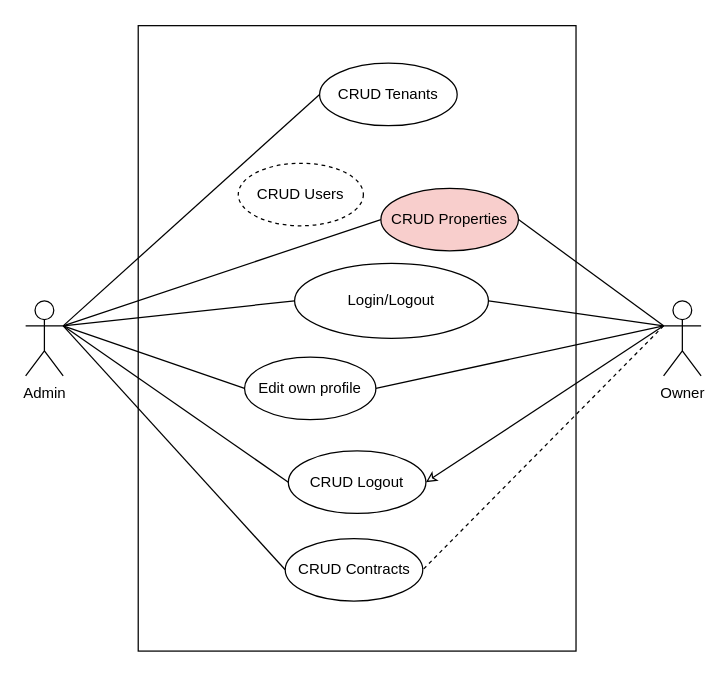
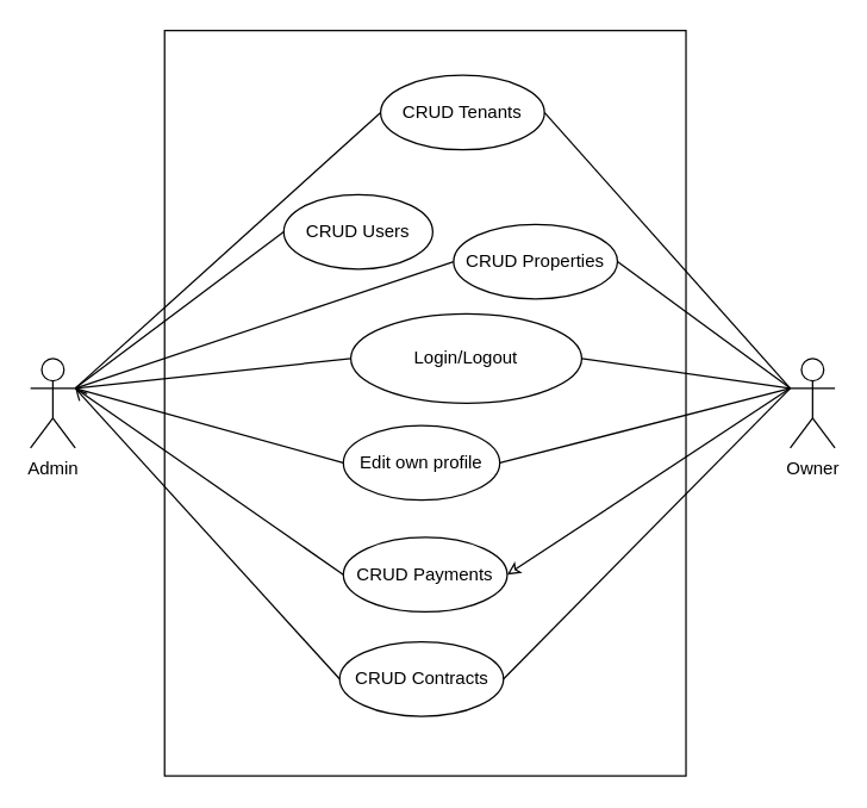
- <mxCell id="9" value="CRUD Users" style="ellipse;whiteSpace=wrap;html=1;dashed=1;" parent="1" vertex="1"><mxGeometry x="190" y="130" width="100" height="50" as="geometry" /></mxCell>
+ <mxCell id="9" value="CRUD Users" style="ellipse;whiteSpace=wrap;html=1;" parent="1" vertex="1"><mxGeometry x="190" y="130" width="100" height="50" as="geometry" /></mxCell>
+ <mxCell id="12" style="rounded=0;orthogonalLoop=1;jettySize=auto;html=1;entryX=1;entryY=0.5;entryDx=0;entryDy=0;endArrow=none;endFill=0;exitX=0;exitY=0.333;exitDx=0;exitDy=0;exitPerimeter=0;" parent="1" source="4" target="7" edge="1"><mxGeometry relative="1" as="geometry"><mxPoint x="680" y="260" as="sourcePoint" /><mxPoint x="354" y="0" as="targetPoint" /></mxGeometry></mxCell>
- <mxCell id="10" value="CRUD Properties" style="ellipse;whiteSpace=wrap;html=1;fillColor=#f8cecc;" parent="1" vertex="1"><mxGeometry x="304" y="150" width="110" height="50" as="geometry" /></mxCell>
+ <mxCell id="10" value="CRUD Properties" style="ellipse;whiteSpace=wrap;html=1;" parent="1" vertex="1"><mxGeometry x="304" y="150" width="110" height="50" as="geometry" /></mxCell>
+ <mxCell id="19" style="rounded=0;orthogonalLoop=1;jettySize=auto;html=1;entryX=1;entryY=0.333;entryDx=0;entryDy=0;endArrow=none;endFill=0;exitX=0;exitY=0.5;exitDx=0;exitDy=0;entryPerimeter=0;" edge="1" parent="1" source="9" target="3"><mxGeometry relative="1" as="geometry"><mxPoint x="238" y="-5" as="sourcePoint" /><mxPoint x="-50" y="260" as="targetPoint" /></mxGeometry></mxCell>
- <mxCell id="24" style="rounded=0;orthogonalLoop=1;jettySize=auto;html=1;entryX=1;entryY=0.333;entryDx=0;entryDy=0;endArrow=none;endFill=0;exitX=0;exitY=0.5;exitDx=0;exitDy=0;entryPerimeter=0;" edge="1" parent="1" source="8" target="3"><mxGeometry relative="1" as="geometry"><mxPoint x="283" y="115" as="sourcePoint" /><mxPoint x="0" y="310" as="targetPoint" /></mxGeometry></mxCell>
+ <mxCell id="24" style="rounded=0;orthogonalLoop=1;jettySize=auto;html=1;entryX=1;entryY=0.333;entryDx=0;entryDy=0;endArrow=open;endFill=0;exitX=0;exitY=0.5;exitDx=0;exitDy=0;entryPerimeter=0;" edge="1" parent="1" source="8" target="3"><mxGeometry relative="1" as="geometry"><mxPoint x="283" y="115" as="sourcePoint" /><mxPoint x="0" y="310" as="targetPoint" /></mxGeometry></mxCell>
- <mxCell id="6" value="Edit own profile" style="ellipse;whiteSpace=wrap;html=1;" parent="1" vertex="1"><mxGeometry x="195" y="285" width="105" height="50" as="geometry" /></mxCell>
+ <mxCell id="6" value="Edit own profile" style="ellipse;whiteSpace=wrap;html=1;" parent="1" vertex="1"><mxGeometry x="230" y="285" width="105" height="50" as="geometry" /></mxCell>
- <mxCell id="17" style="rounded=0;orthogonalLoop=1;jettySize=auto;html=1;entryX=1;entryY=0.5;entryDx=0;entryDy=0;endArrow=none;endFill=0;exitX=0;exitY=0.333;exitDx=0;exitDy=0;exitPerimeter=0;dashed=1;" edge="1" parent="1" source="4" target="8"><mxGeometry relative="1" as="geometry"><mxPoint x="690" y="270" as="sourcePoint" /><mxPoint x="355" y="330" as="targetPoint" /></mxGeometry></mxCell>
+ <mxCell id="17" style="rounded=0;orthogonalLoop=1;jettySize=auto;html=1;entryX=1;entryY=0.5;entryDx=0;entryDy=0;endArrow=none;endFill=0;exitX=0;exitY=0.333;exitDx=0;exitDy=0;exitPerimeter=0;" edge="1" parent="1" source="4" target="8"><mxGeometry relative="1" as="geometry"><mxPoint x="690" y="270" as="sourcePoint" /><mxPoint x="355" y="330" as="targetPoint" /></mxGeometry></mxCell>
- <mxCell id="11" value="CRUD Logout" style="ellipse;whiteSpace=wrap;html=1;" parent="1" vertex="1"><mxGeometry x="230" y="360" width="110" height="50" as="geometry" /></mxCell>
+ <mxCell id="11" value="CRUD Payments" style="ellipse;whiteSpace=wrap;html=1;" parent="1" vertex="1"><mxGeometry x="230" y="360" width="110" height="50" as="geometry" /></mxCell>
